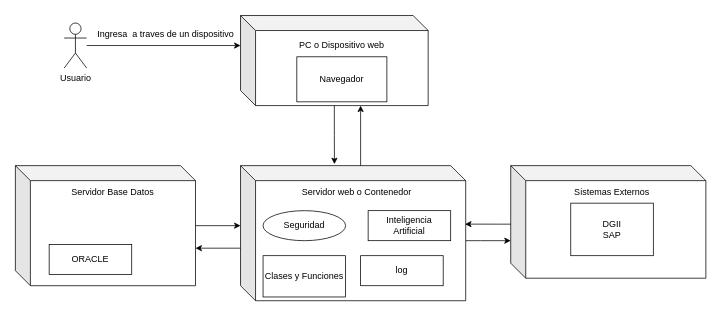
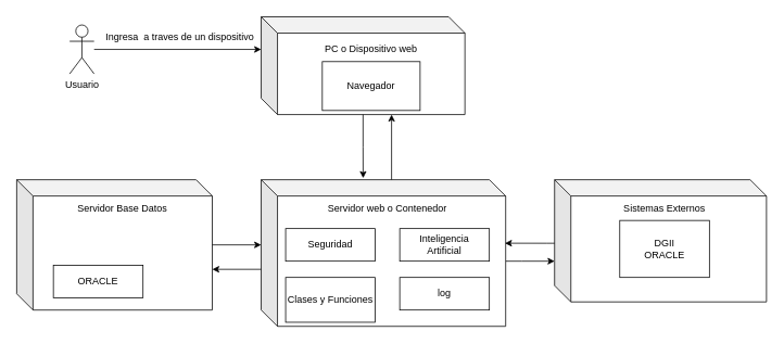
- <mxCell id="10" value="Seguridad" style="ellipse;whiteSpace=wrap;html=1;" vertex="1" parent="1"><mxGeometry x="350" y="280" width="110" height="40" as="geometry" /></mxCell>
+ <mxCell id="10" value="Seguridad" style="rounded=0;whiteSpace=wrap;html=1;" vertex="1" parent="1"><mxGeometry x="350" y="280" width="110" height="40" as="geometry" /></mxCell>
- <mxCell id="23" value="DGII&lt;br&gt;SAP" style="rounded=0;whiteSpace=wrap;html=1;" vertex="1" parent="1"><mxGeometry x="760" y="270" width="110" height="70" as="geometry" /></mxCell>
+ <mxCell id="23" value="DGII&lt;br&gt;ORACLE" style="rounded=0;whiteSpace=wrap;html=1;" vertex="1" parent="1"><mxGeometry x="760" y="270" width="110" height="70" as="geometry" /></mxCell>
- <mxCell id="13" value="log" style="rounded=0;whiteSpace=wrap;html=1;" vertex="1" parent="1"><mxGeometry x="480" y="340" width="110" height="40" as="geometry" /></mxCell>
+ <mxCell id="13" value="log" style="rounded=0;whiteSpace=wrap;html=1;" vertex="1" parent="1"><mxGeometry x="490" y="340" width="110" height="40" as="geometry" /></mxCell>
